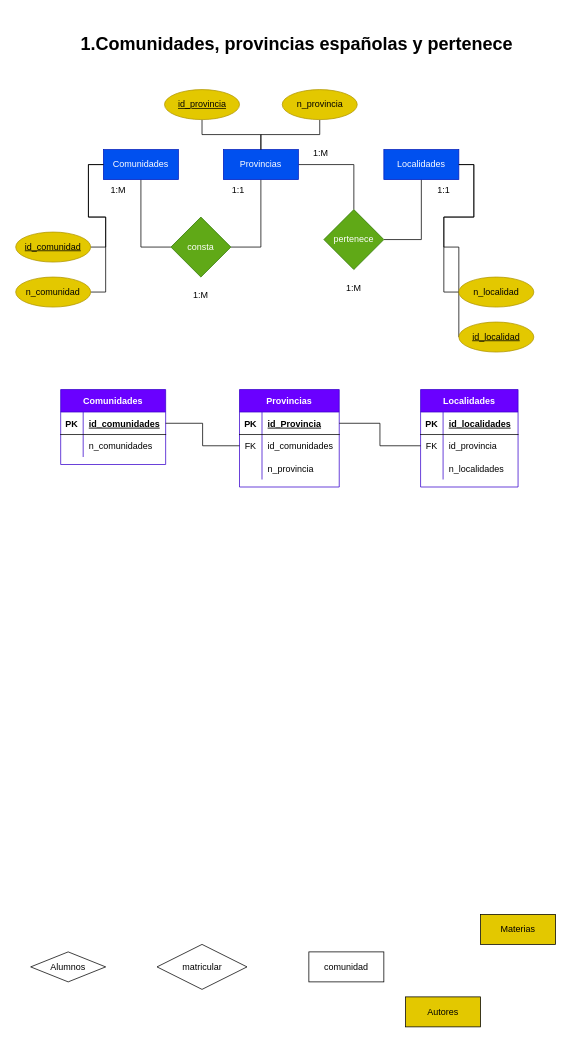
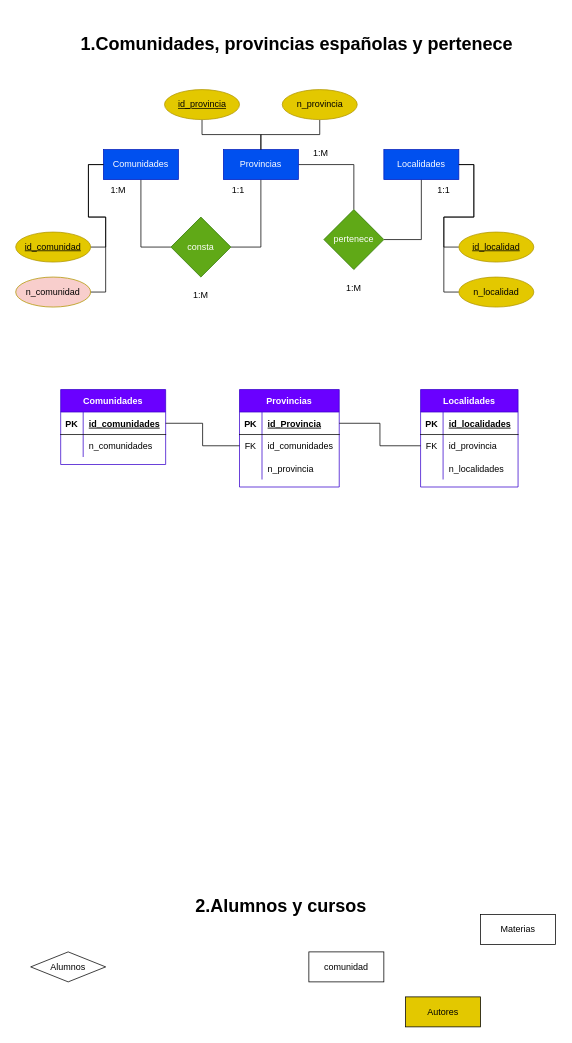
- <mxCell id="27" value="n_comunidad" style="ellipse;whiteSpace=wrap;html=1;align=center;fillColor=#e3c800;fontColor=#000000;strokeColor=#B09500;" vertex="1" parent="1"><mxGeometry x="20" y="350" width="100" height="40" as="geometry" /></mxCell>
+ <mxCell id="27" value="n_comunidad" style="ellipse;whiteSpace=wrap;html=1;align=center;fillColor=#f8cecc;fontColor=#000000;strokeColor=#B09500;" vertex="1" parent="1"><mxGeometry x="20" y="350" width="100" height="40" as="geometry" /></mxCell>
- <mxCell id="33" value="&lt;u&gt;id_localidad&lt;/u&gt;" style="ellipse;whiteSpace=wrap;html=1;align=center;fillColor=#e3c800;fontColor=#000000;strokeColor=#B09500;" vertex="1" parent="1"><mxGeometry x="611" y="410" width="100" height="40" as="geometry" /></mxCell>
+ <mxCell id="33" value="&lt;u&gt;id_localidad&lt;/u&gt;" style="ellipse;whiteSpace=wrap;html=1;align=center;fillColor=#e3c800;fontColor=#000000;strokeColor=#B09500;" vertex="1" parent="1"><mxGeometry x="611" y="290" width="100" height="40" as="geometry" /></mxCell>
+ <mxCell id="65" value="&lt;h1 style=&quot;margin-bottom: 0.21cm; background: transparent; break-after: avoid; font-family: &amp;quot;Liberation Sans&amp;quot;, sans-serif; font-size: 18pt; text-align: start; break-before: page;&quot; class=&quot;western&quot;&gt;2.Alumnos y cursos&lt;/h1&gt;" style="text;html=1;strokeColor=none;fillColor=none;align=center;verticalAlign=middle;whiteSpace=wrap;rounded=0;" vertex="1" parent="1"><mxGeometry x="244" y="1170" width="260" height="30" as="geometry" /></mxCell>
- <mxCell id="67" value="Materias" style="whiteSpace=wrap;html=1;align=center;fillColor=#e3c800;" vertex="1" parent="1"><mxGeometry x="640" y="1200" width="100" height="40" as="geometry" /></mxCell>
+ <mxCell id="67" value="Materias" style="whiteSpace=wrap;html=1;align=center;" vertex="1" parent="1"><mxGeometry x="640" y="1200" width="100" height="40" as="geometry" /></mxCell>
- <mxCell id="70" value="matricular" style="shape=rhombus;perimeter=rhombusPerimeter;whiteSpace=wrap;html=1;align=center;" vertex="1" parent="1"><mxGeometry x="208.5" y="1240" width="120" height="60" as="geometry" /></mxCell>
